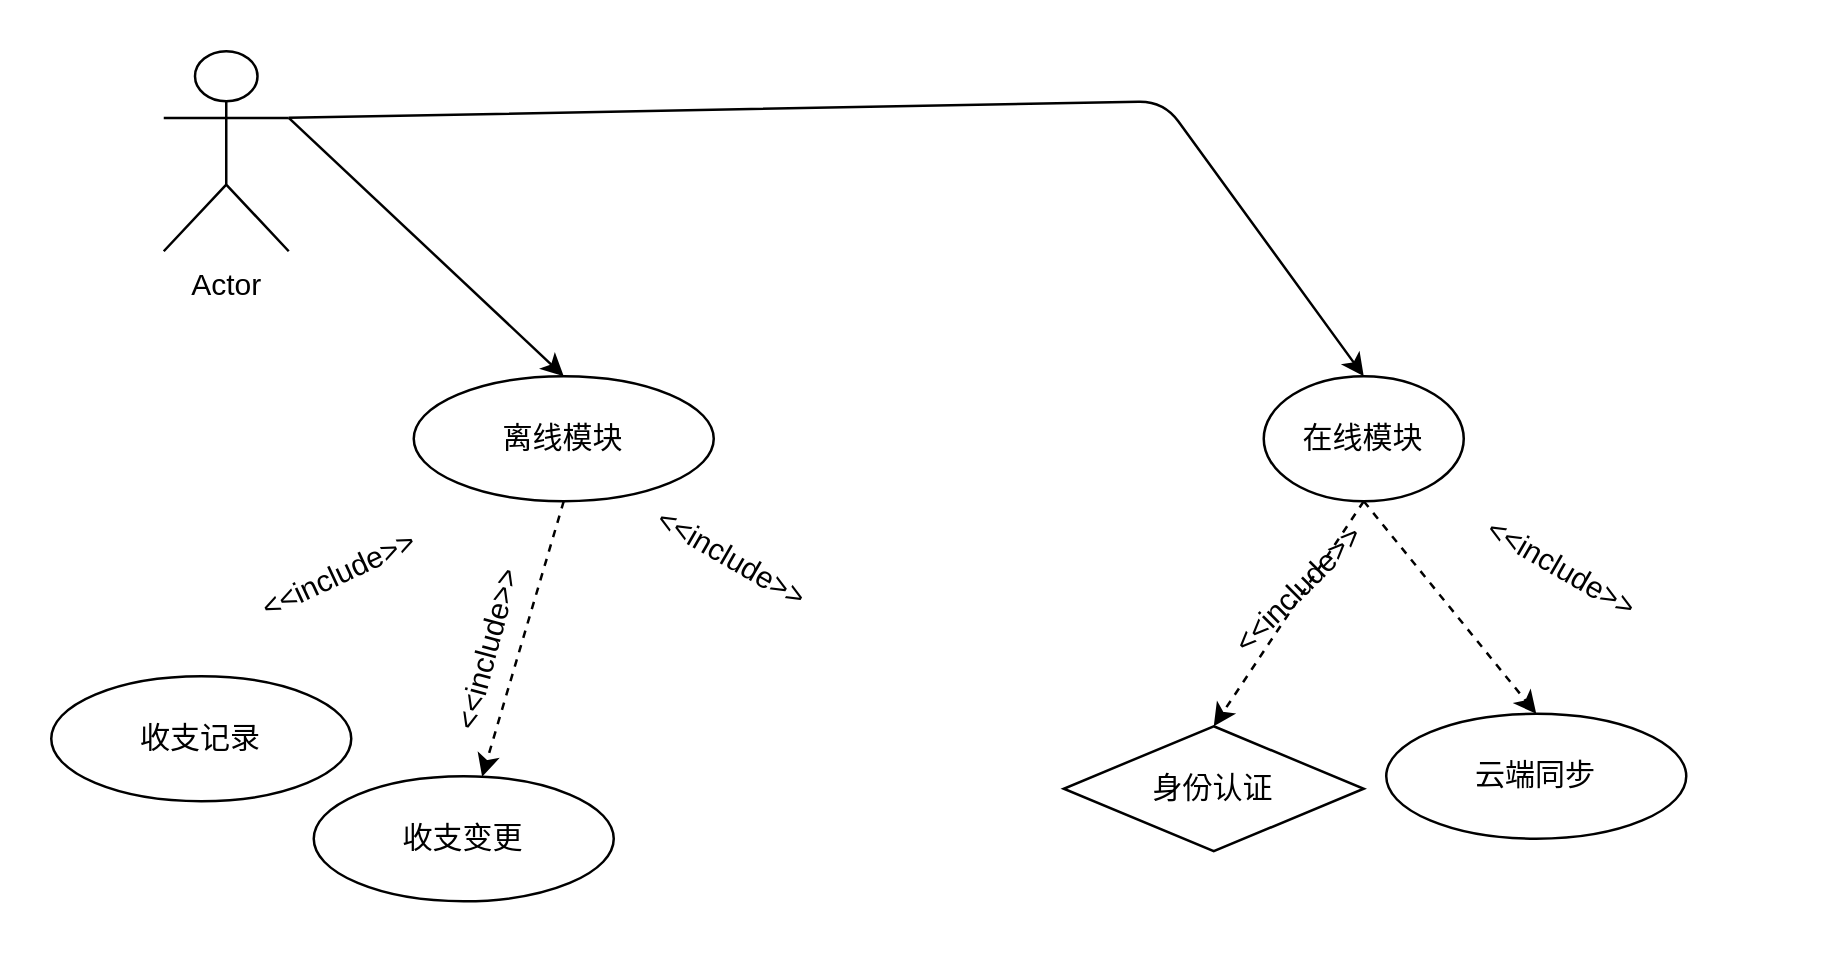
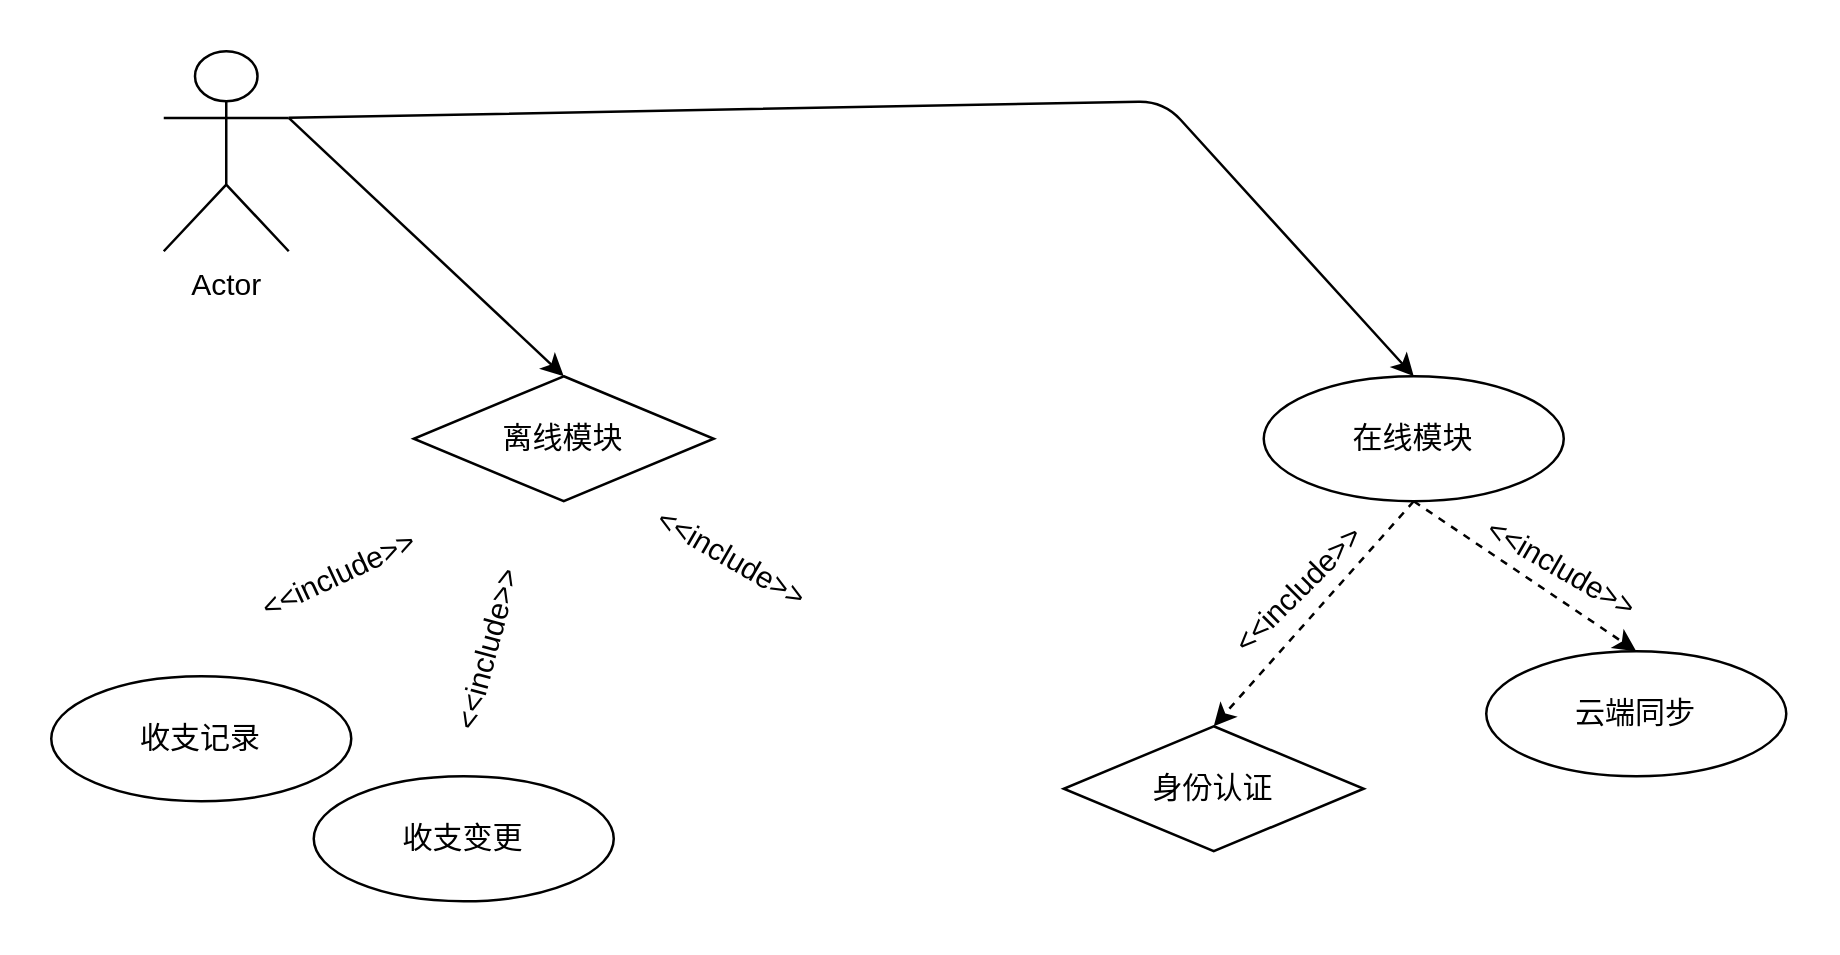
- <mxCell id="6" value="离线模块" style="ellipse;whiteSpace=wrap;html=1;" parent="1" vertex="1"><mxGeometry x="165" y="150" width="120" height="50" as="geometry" /></mxCell>
+ <mxCell id="6" value="离线模块" style="rhombus;whiteSpace=wrap;html=1;" parent="1" vertex="1"><mxGeometry x="165" y="150" width="120" height="50" as="geometry" /></mxCell>
- <mxCell id="9" value="在线模块" style="ellipse;whiteSpace=wrap;html=1;" parent="1" vertex="1"><mxGeometry x="505" y="150" width="80" height="50" as="geometry" /></mxCell>
+ <mxCell id="9" value="在线模块" style="ellipse;whiteSpace=wrap;html=1;" parent="1" vertex="1"><mxGeometry x="505" y="150" width="120" height="50" as="geometry" /></mxCell>
- <mxCell id="5" style="edgeStyle=none;html=1;exitX=0.5;exitY=1;exitDx=0;exitDy=0;dashed=1;" parent="1" source="6" target="13" edge="1"><mxGeometry relative="1" as="geometry" /></mxCell>
- <mxCell id="11" value="云端同步" style="ellipse;whiteSpace=wrap;html=1;" parent="1" vertex="1"><mxGeometry x="554" y="285" width="120" height="50" as="geometry" /></mxCell>
+ <mxCell id="11" value="云端同步" style="ellipse;whiteSpace=wrap;html=1;" parent="1" vertex="1"><mxGeometry x="594" y="260" width="120" height="50" as="geometry" /></mxCell>
